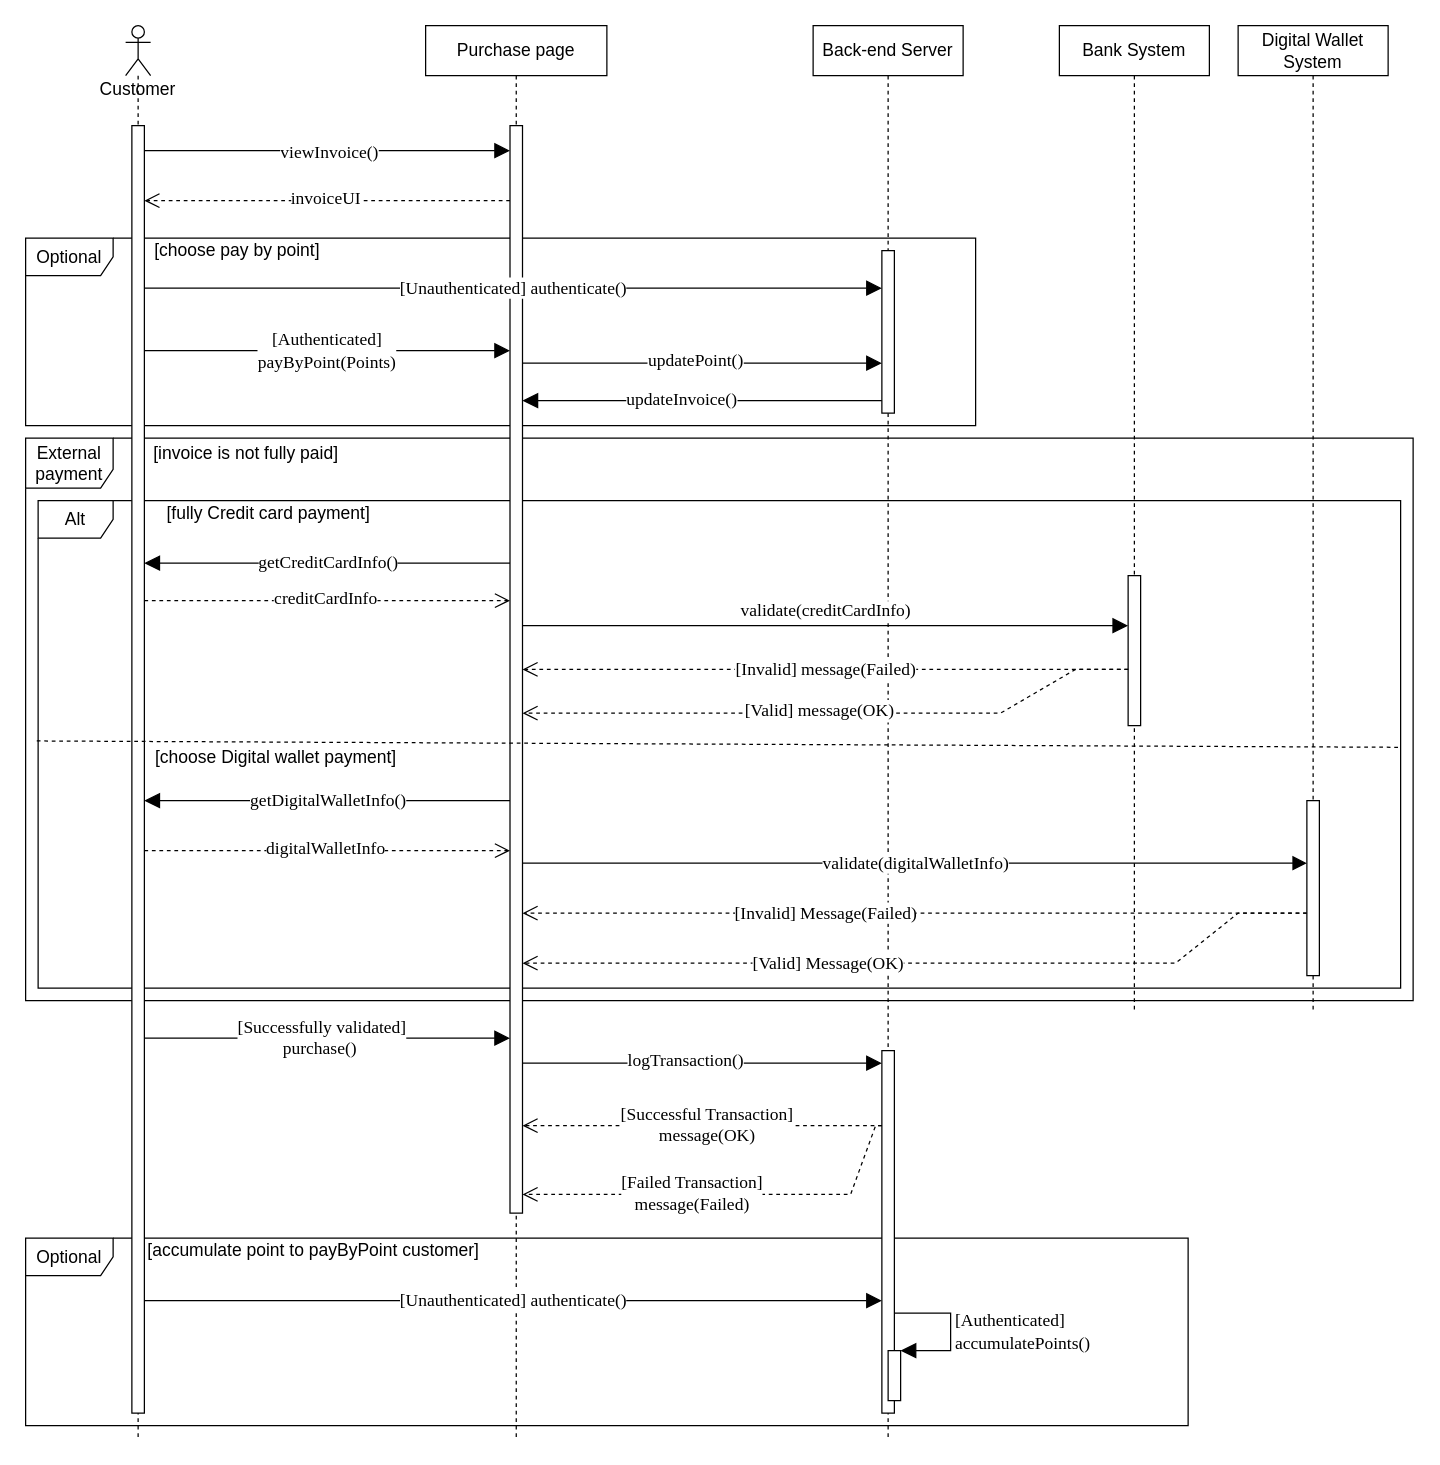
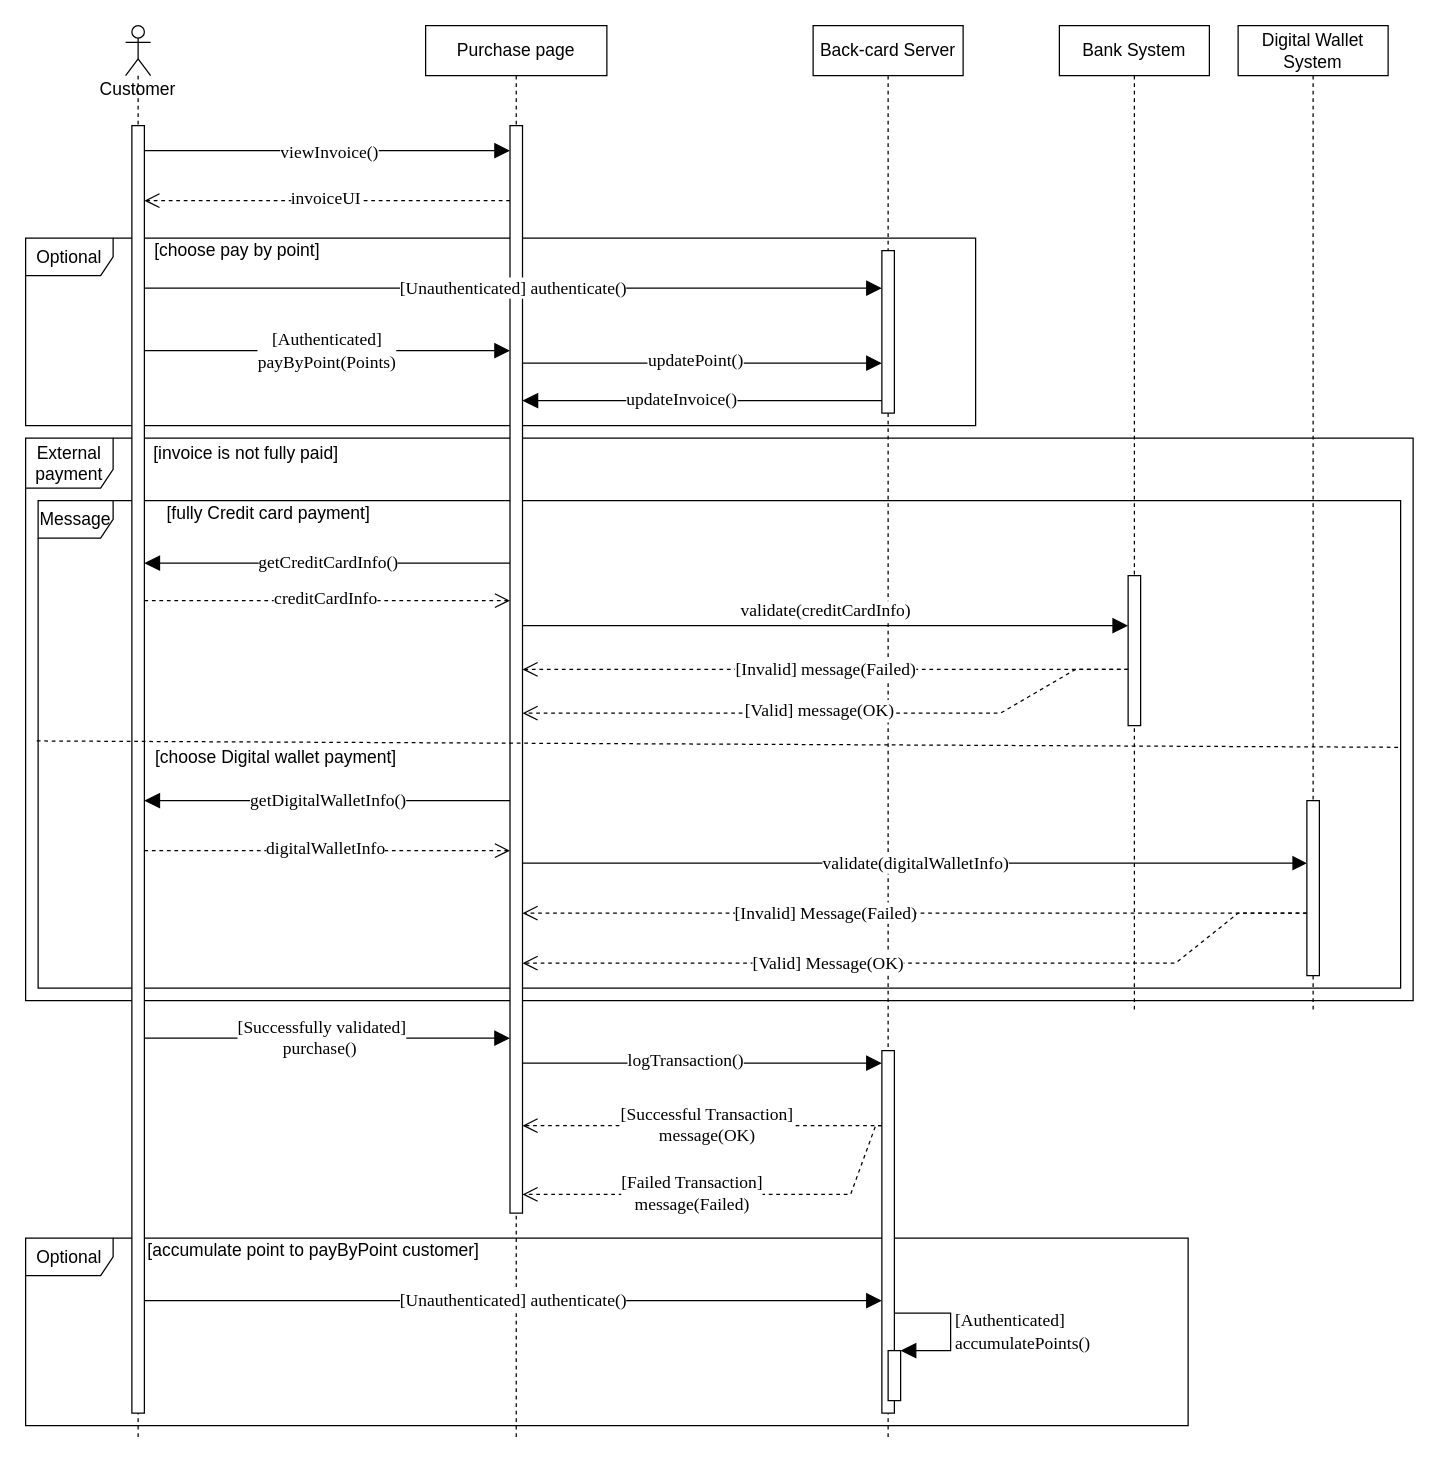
- <mxCell id="6" value="Back-end Server" style="shape=umlLifeline;perimeter=lifelinePerimeter;whiteSpace=wrap;html=1;container=1;collapsible=0;recursiveResize=0;outlineConnect=0;fontSize=14;" parent="1" vertex="1"><mxGeometry x="650" width="120" height="1130" as="geometry" y="20" /></mxCell>
+ <mxCell id="6" value="Back-card Server" style="shape=umlLifeline;perimeter=lifelinePerimeter;whiteSpace=wrap;html=1;container=1;collapsible=0;recursiveResize=0;outlineConnect=0;fontSize=14;" parent="1" vertex="1"><mxGeometry x="650" width="120" height="1130" as="geometry" y="20" /></mxCell>
- <mxCell id="4" value="Alt" style="shape=umlFrame;whiteSpace=wrap;html=1;fontSize=14;" parent="1" vertex="1"><mxGeometry x="30" y="400" width="1090" height="390" as="geometry" /></mxCell>
+ <mxCell id="4" value="Message" style="shape=umlFrame;whiteSpace=wrap;html=1;fontSize=14;" parent="1" vertex="1"><mxGeometry x="30" y="400" width="1090" height="390" as="geometry" /></mxCell>
